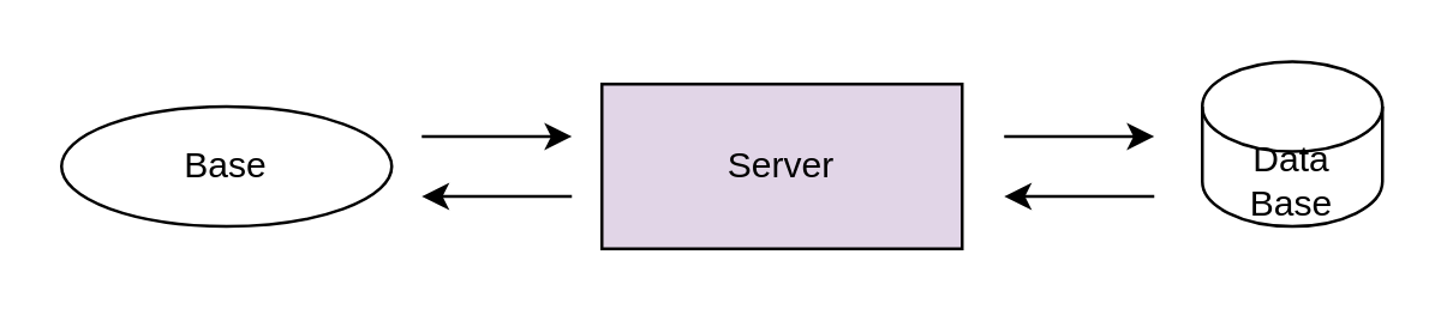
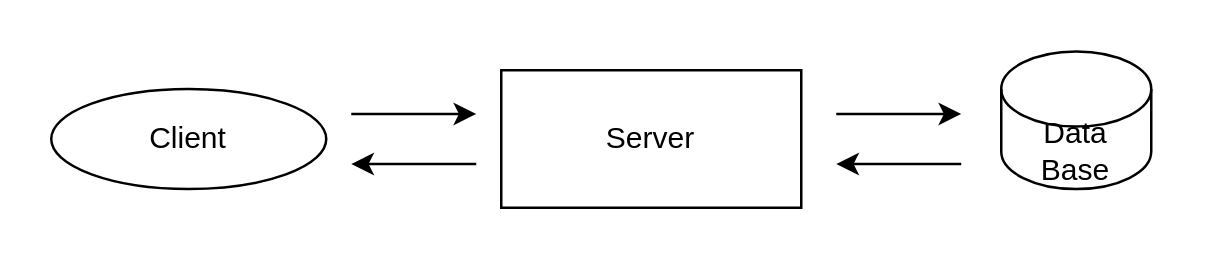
- <mxCell id="2" value="Base" style="ellipse;whiteSpace=wrap;html=1;" vertex="1" parent="1"><mxGeometry x="20" y="35" width="110" height="40" as="geometry" /></mxCell>
+ <mxCell id="2" value="Client" style="ellipse;whiteSpace=wrap;html=1;" vertex="1" parent="1"><mxGeometry x="20" y="35" width="110" height="40" as="geometry" /></mxCell>
- <mxCell id="3" value="Server" style="rounded=0;whiteSpace=wrap;html=1;fillColor=#e1d5e7;" vertex="1" parent="1"><mxGeometry x="200" y="27.5" width="120" height="55" as="geometry" /></mxCell>
+ <mxCell id="3" value="Server" style="rounded=0;whiteSpace=wrap;html=1;" vertex="1" parent="1"><mxGeometry x="200" y="27.5" width="120" height="55" as="geometry" /></mxCell>
